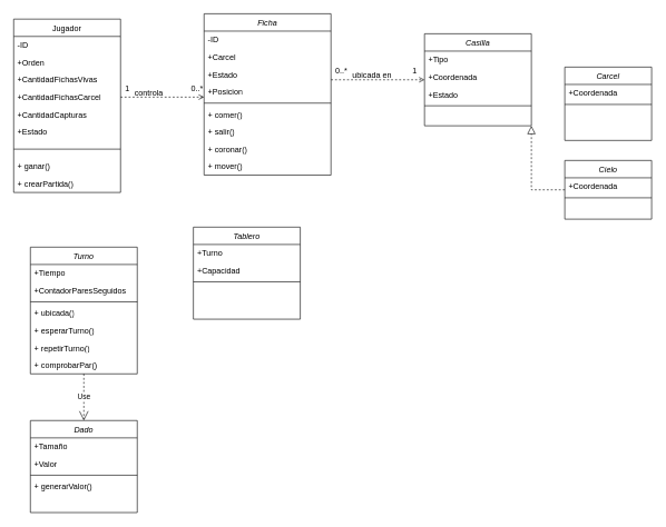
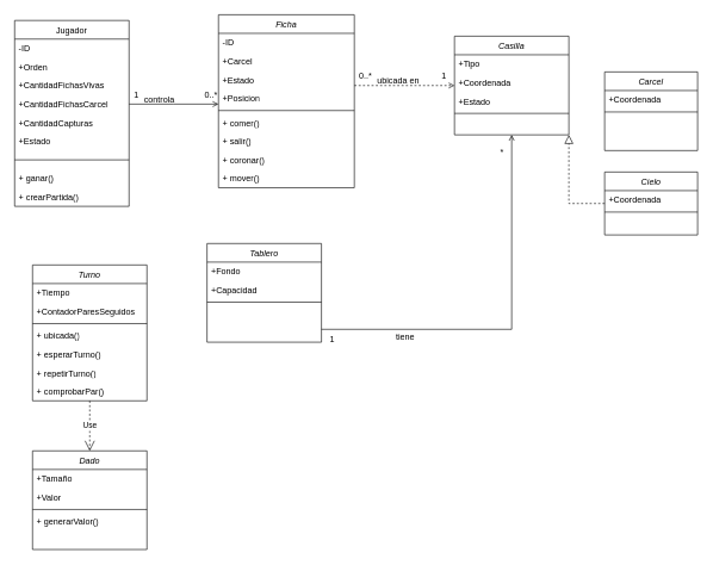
- <mxCell id="22" value="" style="endArrow=open;shadow=0;strokeWidth=1;rounded=0;endFill=1;edgeStyle=elbowEdgeStyle;elbow=vertical;dashed=1;" parent="1" source="12" target="2" edge="1"><mxGeometry x="0.5" y="41" relative="1" as="geometry"><mxPoint x="295" y="250" as="sourcePoint" /><mxPoint x="285" y="340" as="targetPoint" /><mxPoint x="-40" y="32" as="offset" /></mxGeometry></mxCell>
+ <mxCell id="22" value="" style="endArrow=open;shadow=0;strokeWidth=1;rounded=0;endFill=1;edgeStyle=elbowEdgeStyle;elbow=vertical;" parent="1" source="12" target="2" edge="1"><mxGeometry x="0.5" y="41" relative="1" as="geometry"><mxPoint x="295" y="250" as="sourcePoint" /><mxPoint x="285" y="340" as="targetPoint" /><mxPoint x="-40" y="32" as="offset" /></mxGeometry></mxCell>
- <mxCell id="51" value="+Turno" style="text;align=left;verticalAlign=top;spacingLeft=4;spacingRight=4;overflow=hidden;rotatable=0;points=[[0,0.5],[1,0.5]];portConstraint=eastwest;rounded=0;shadow=0;html=0;" parent="50" vertex="1"><mxGeometry y="26" width="160" height="26" as="geometry" /></mxCell>
+ <mxCell id="51" value="+Fondo" style="text;align=left;verticalAlign=top;spacingLeft=4;spacingRight=4;overflow=hidden;rotatable=0;points=[[0,0.5],[1,0.5]];portConstraint=eastwest;rounded=0;shadow=0;html=0;" parent="50" vertex="1"><mxGeometry y="26" width="160" height="26" as="geometry" /></mxCell>
+ <mxCell id="54" value="" style="endArrow=open;shadow=0;strokeWidth=1;rounded=0;endFill=1;edgeStyle=elbowEdgeStyle;elbow=vertical;" parent="1" source="50" target="26" edge="1"><mxGeometry x="0.5" y="41" relative="1" as="geometry"><mxPoint x="675" y="220" as="sourcePoint" /><mxPoint x="345" y="660" as="targetPoint" /><mxPoint x="-40" y="32" as="offset" /><Array as="points"><mxPoint x="535" y="460" /></Array></mxGeometry></mxCell>
+ <mxCell id="55" value="1" style="resizable=0;align=left;verticalAlign=bottom;labelBackgroundColor=none;fontSize=12;" parent="54" connectable="0" vertex="1"><mxGeometry x="-1" relative="1" as="geometry"><mxPoint x="10" y="22" as="offset" /></mxGeometry></mxCell>
+ <mxCell id="56" value="*" style="resizable=0;align=right;verticalAlign=bottom;labelBackgroundColor=none;fontSize=12;" parent="54" connectable="0" vertex="1"><mxGeometry x="1" relative="1" as="geometry"><mxPoint x="-10" y="32" as="offset" /></mxGeometry></mxCell>
+ <mxCell id="57" value="tiene" style="text;html=1;resizable=0;points=[];;align=center;verticalAlign=middle;labelBackgroundColor=none;rounded=0;shadow=0;strokeWidth=1;fontSize=12;" parent="54" vertex="1" connectable="0"><mxGeometry x="0.5" y="49" relative="1" as="geometry"><mxPoint x="-101" y="148" as="offset" /></mxGeometry></mxCell>
